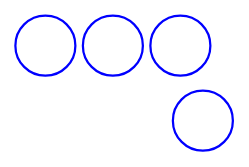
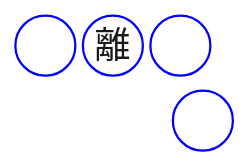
+ <mxCell id="6" value="&lt;font face=&quot;Verdana&quot; style=&quot;font-size: 48px;&quot;&gt;離&lt;br style=&quot;font-size: 48px;&quot;&gt;&lt;/font&gt;" style="text;strokeColor=none;align=center;fillColor=none;html=1;verticalAlign=middle;whiteSpace=wrap;rounded=0;fontSize=48;labelBorderColor=none;fontColor=#1A1A1A;labelBackgroundColor=none;" parent="4" vertex="1"><mxGeometry y="15" width="80" height="50" as="geometry" /></mxCell>
